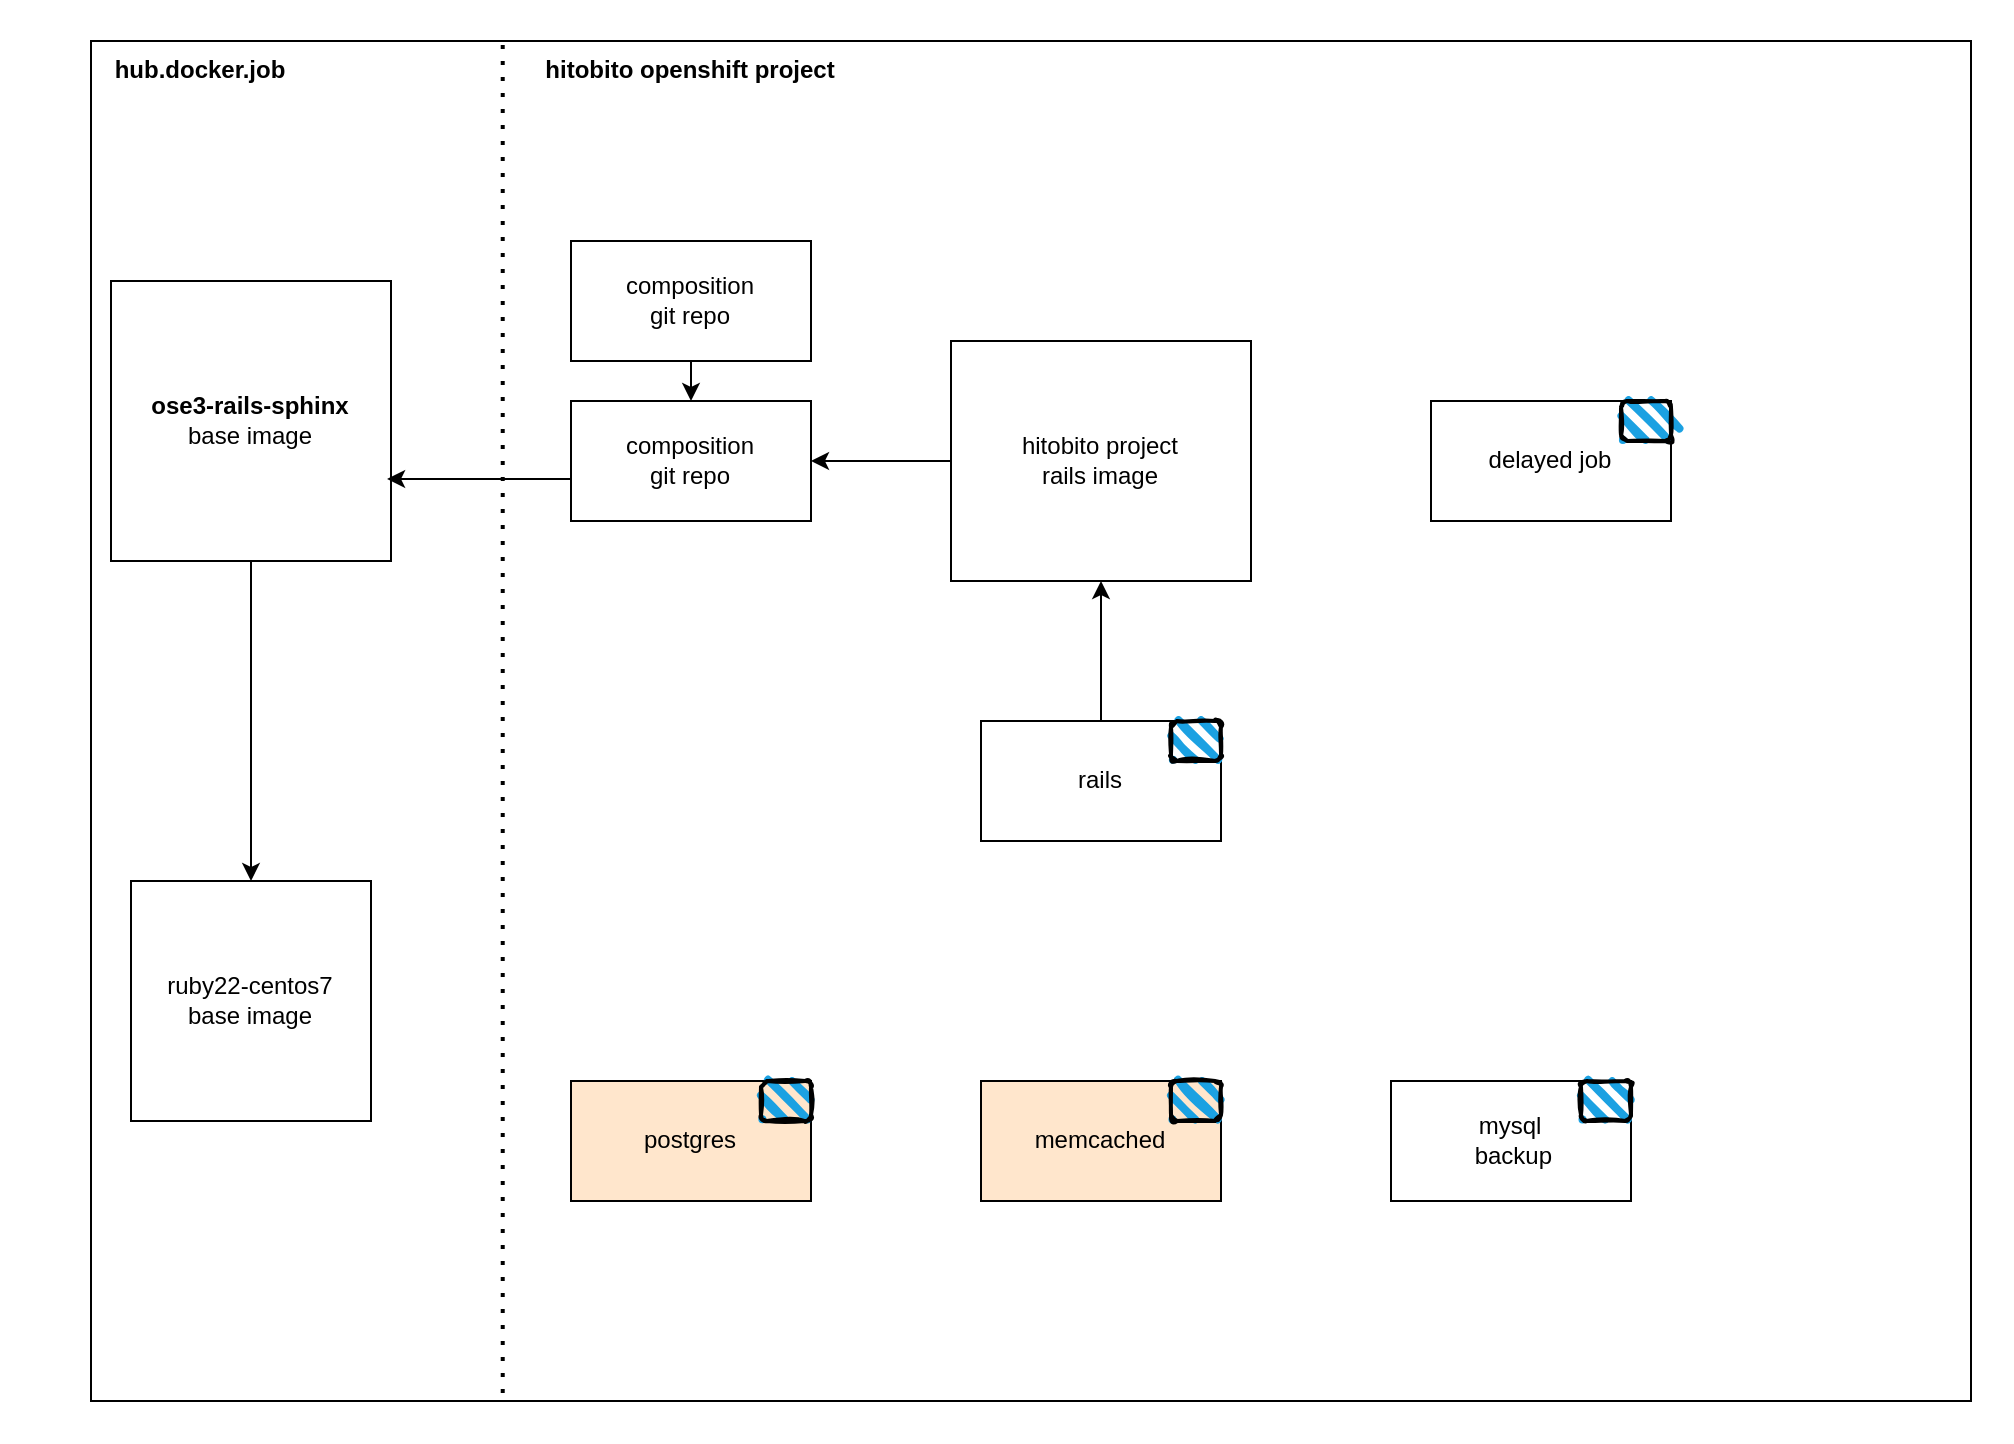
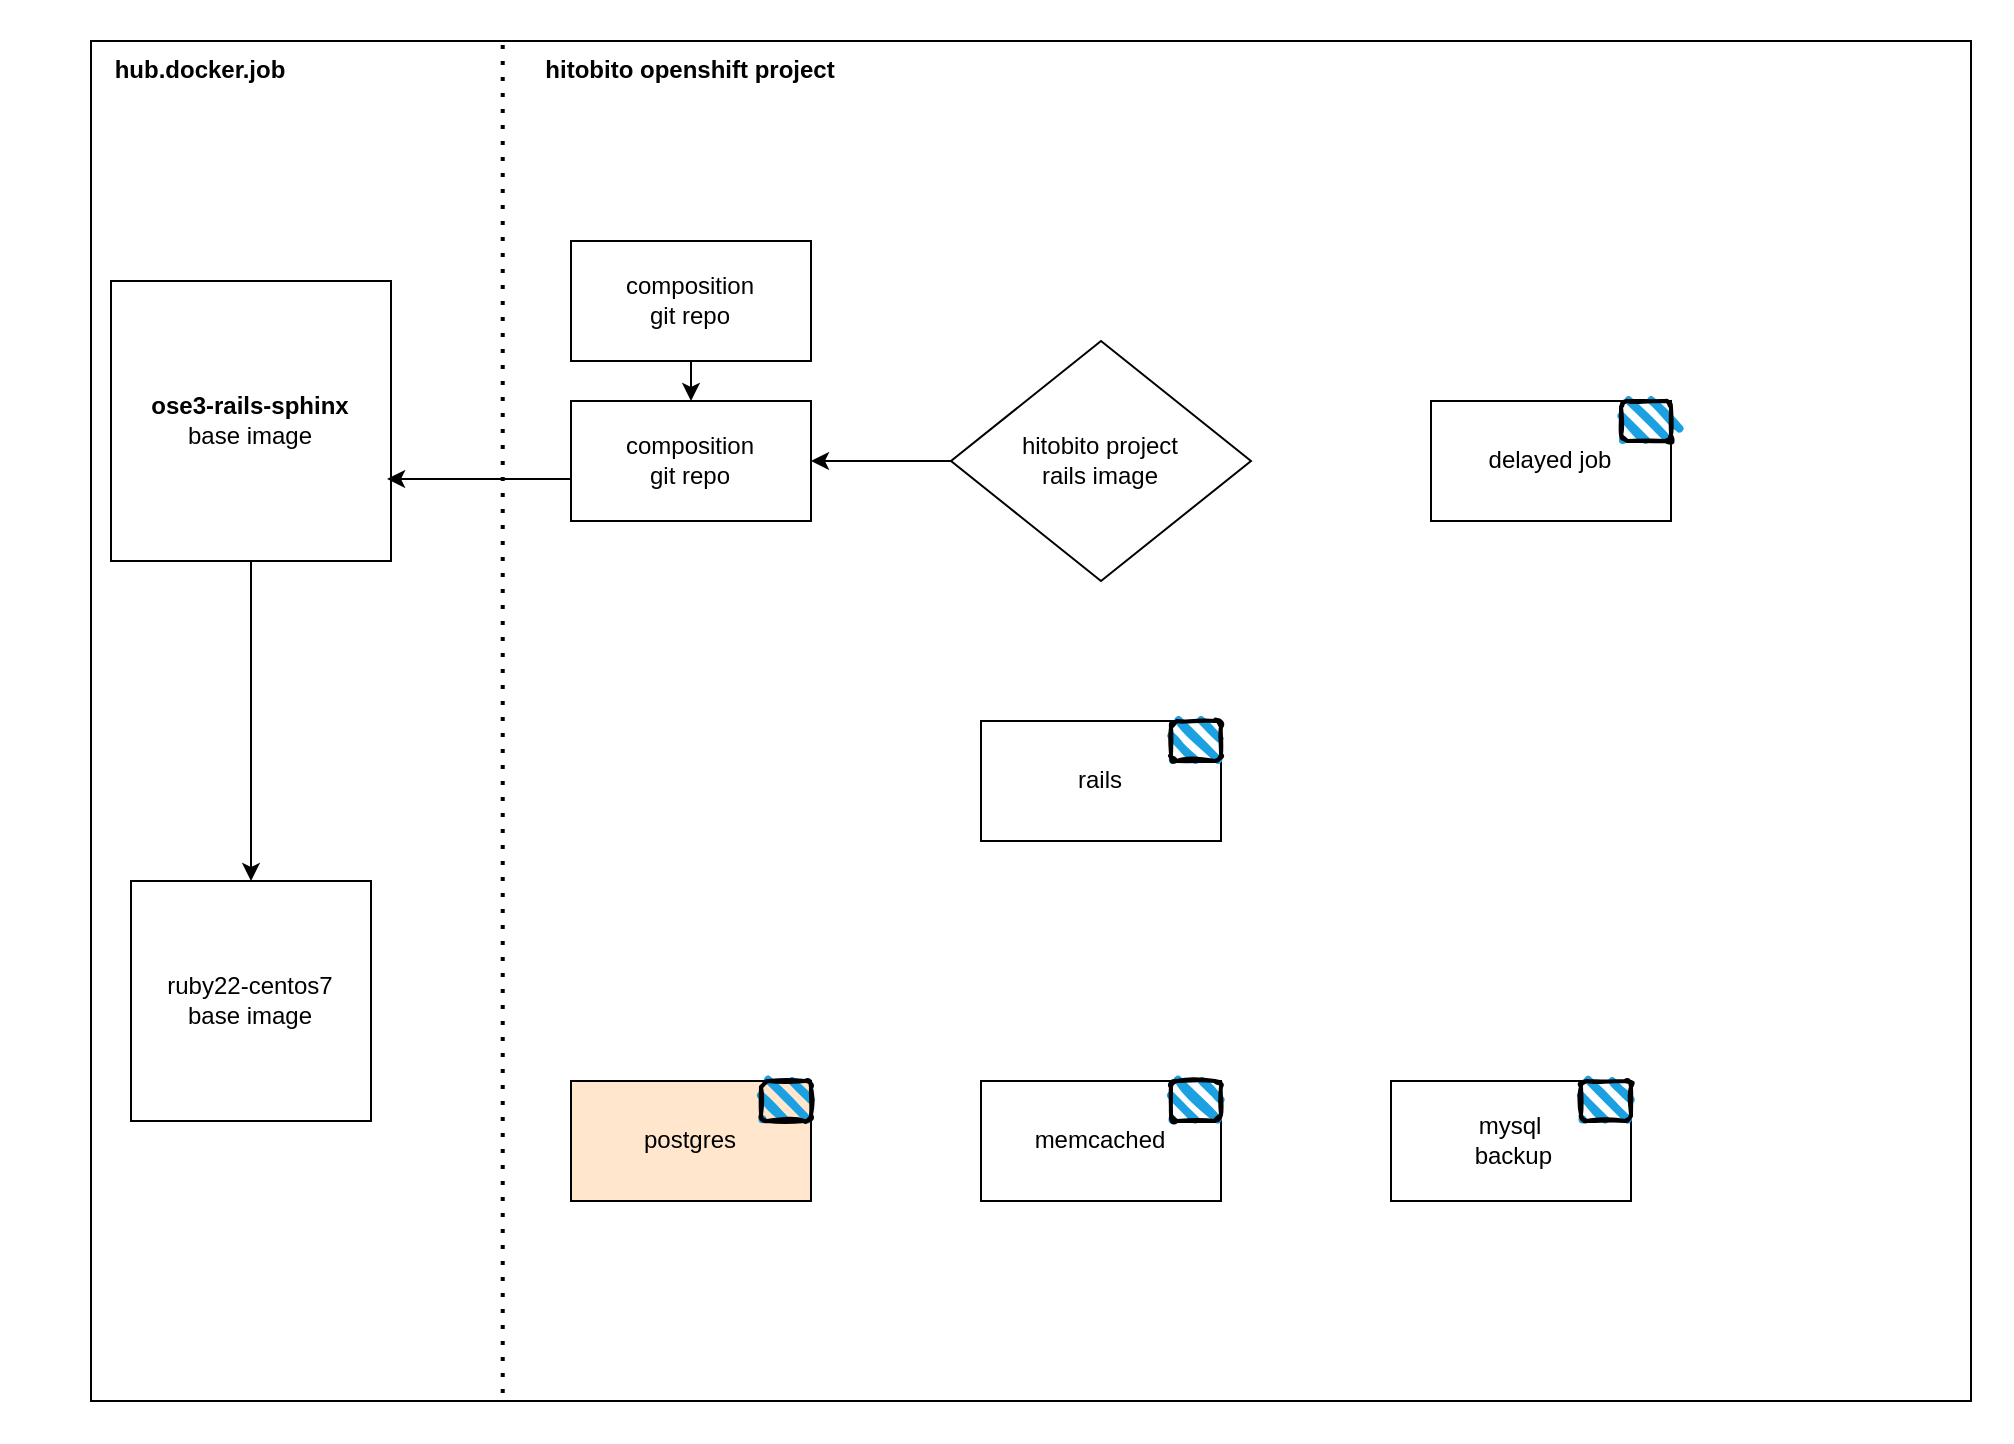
- <mxCell id="15" value="&lt;div&gt;hitobito project&lt;/div&gt;&lt;div&gt;rails image&lt;/div&gt;" style="rounded=0;whiteSpace=wrap;html=1;" vertex="1" parent="1"><mxGeometry x="475" y="170" width="150" height="120" as="geometry" /></mxCell>
+ <mxCell id="15" value="&lt;div&gt;hitobito project&lt;/div&gt;&lt;div&gt;rails image&lt;/div&gt;" style="rhombus;whiteSpace=wrap;html=1;" vertex="1" parent="1"><mxGeometry x="475" y="170" width="150" height="120" as="geometry" /></mxCell>
- <mxCell id="18" value="" style="endArrow=classic;html=1;rounded=0;exitX=0.5;exitY=0;exitDx=0;exitDy=0;entryX=0.5;entryY=1;entryDx=0;entryDy=0;" edge="1" parent="1" source="17" target="15"><mxGeometry width="50" height="50" relative="1" as="geometry"><mxPoint x="675" y="500" as="sourcePoint" /><mxPoint x="725" y="450" as="targetPoint" /></mxGeometry></mxCell>
- <mxCell id="22" value="memcached" style="rounded=0;whiteSpace=wrap;html=1;fillColor=#ffe6cc;" vertex="1" parent="1"><mxGeometry x="490" y="540" width="120" height="60" as="geometry" /></mxCell>
+ <mxCell id="22" value="memcached" style="rounded=0;whiteSpace=wrap;html=1;" vertex="1" parent="1"><mxGeometry x="490" y="540" width="120" height="60" as="geometry" /></mxCell>
